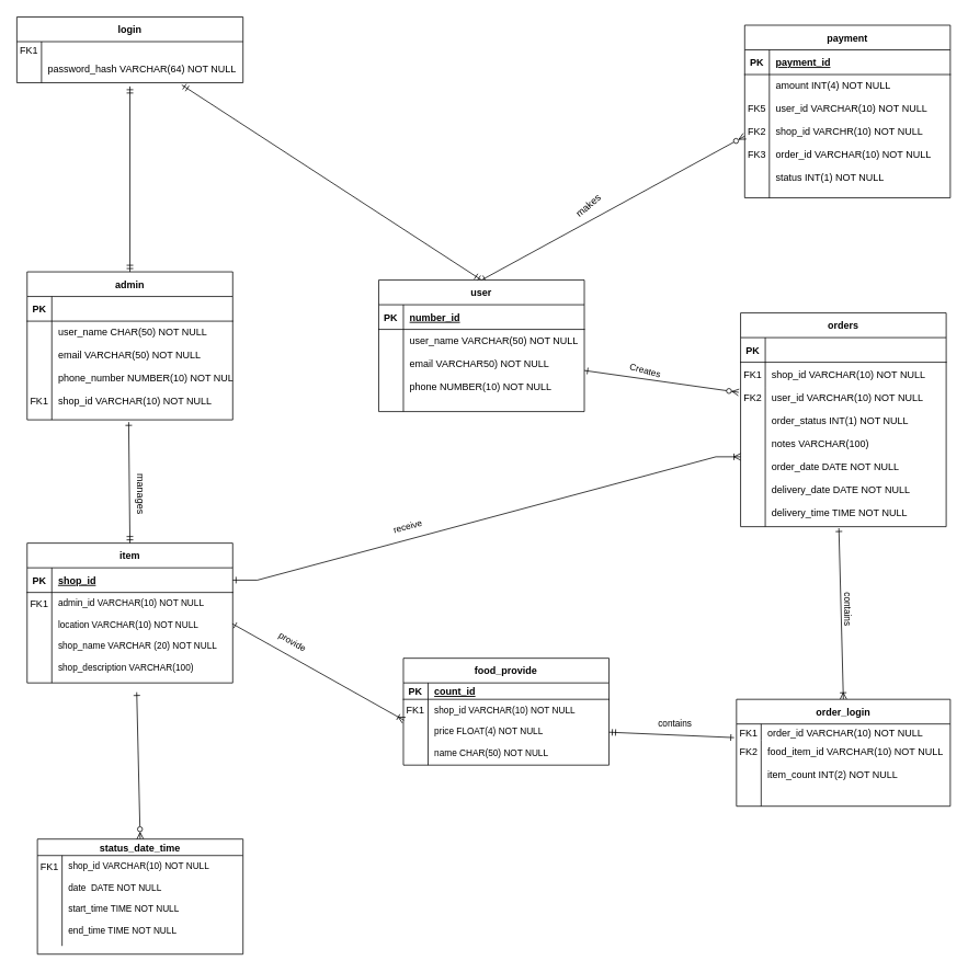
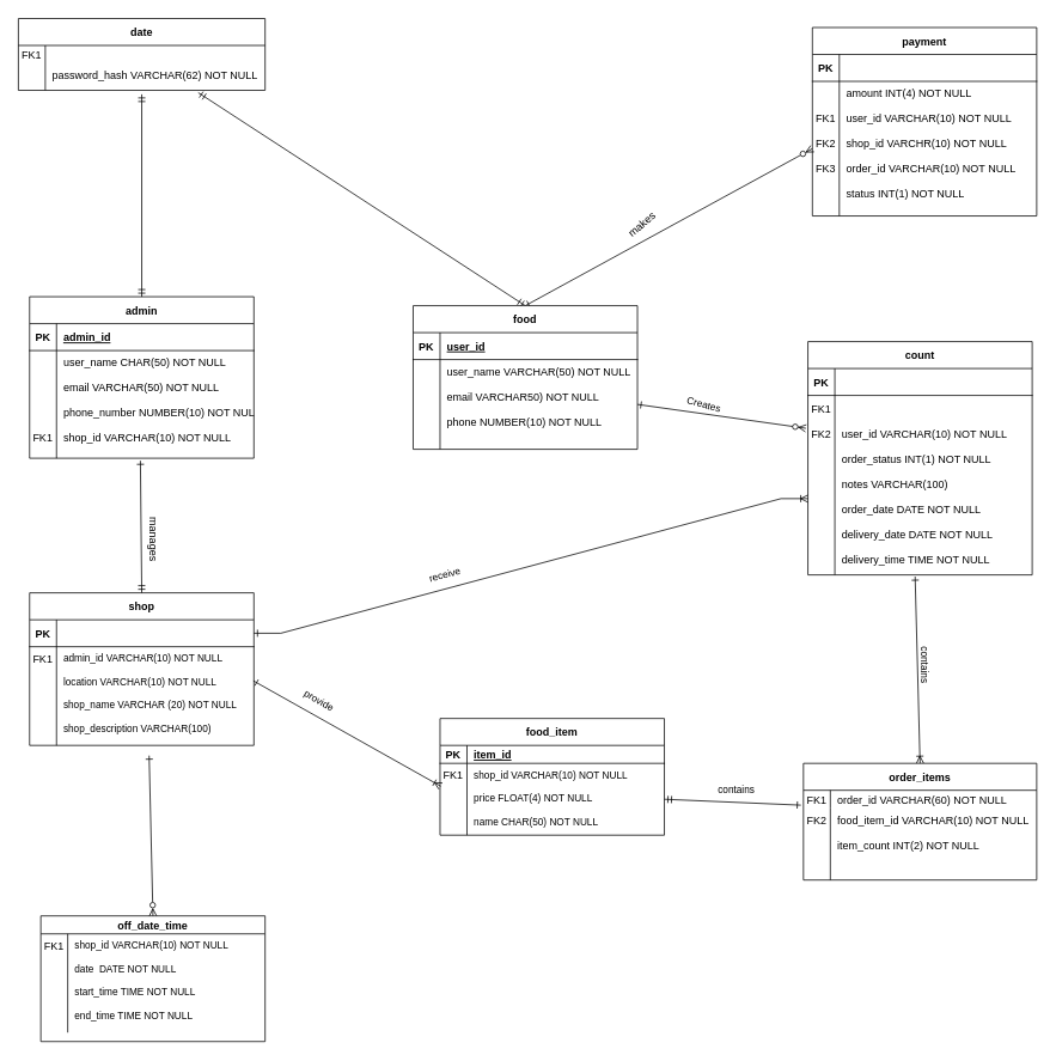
- <mxCell id="60" value="login" style="shape=table;startSize=30;container=1;collapsible=1;childLayout=tableLayout;fixedRows=1;rowLines=0;fontStyle=1;align=center;resizeLast=1;" vertex="1" parent="1"><mxGeometry x="20" y="20" width="275" height="80" as="geometry"><mxRectangle x="-352.5" y="-100" width="60" height="30" as="alternateBounds" /></mxGeometry></mxCell>
+ <mxCell id="60" value="date" style="shape=table;startSize=30;container=1;collapsible=1;childLayout=tableLayout;fixedRows=1;rowLines=0;fontStyle=1;align=center;resizeLast=1;" vertex="1" parent="1"><mxGeometry x="20" y="20" width="275" height="80" as="geometry"><mxRectangle x="-352.5" y="-100" width="60" height="30" as="alternateBounds" /></mxGeometry></mxCell>
- <mxCell id="70" value="payment_id" style="shape=partialRectangle;overflow=hidden;connectable=0;fillColor=none;top=0;left=0;bottom=0;right=0;align=left;spacingLeft=6;fontStyle=5;" vertex="1" parent="68"><mxGeometry x="30" width="220" height="30" as="geometry"><mxRectangle width="220" height="30" as="alternateBounds" /></mxGeometry></mxCell>
- <mxCell id="65" value="password_hash VARCHAR(64) NOT NULL" style="shape=partialRectangle;overflow=hidden;connectable=0;fillColor=none;top=0;left=0;bottom=0;right=0;align=left;spacingLeft=6;verticalAlign=top;" vertex="1" parent="63"><mxGeometry x="30" width="245" height="30" as="geometry"><mxRectangle width="245" height="30" as="alternateBounds" /></mxGeometry></mxCell>
+ <mxCell id="65" value="password_hash VARCHAR(62) NOT NULL" style="shape=partialRectangle;overflow=hidden;connectable=0;fillColor=none;top=0;left=0;bottom=0;right=0;align=left;spacingLeft=6;verticalAlign=top;" vertex="1" parent="63"><mxGeometry x="30" width="245" height="30" as="geometry"><mxRectangle width="245" height="30" as="alternateBounds" /></mxGeometry></mxCell>
- <mxCell id="72" value="&#10;&#10;FK5&#10;&#10;FK2&#10;&#10;FK3" style="shape=partialRectangle;overflow=hidden;connectable=0;fillColor=none;top=0;left=0;bottom=0;right=0;verticalAlign=top;" vertex="1" parent="71"><mxGeometry width="30" height="150" as="geometry"><mxRectangle width="30" height="150" as="alternateBounds" /></mxGeometry></mxCell>
+ <mxCell id="72" value="&#10;&#10;FK1&#10;&#10;FK2&#10;&#10;FK3" style="shape=partialRectangle;overflow=hidden;connectable=0;fillColor=none;top=0;left=0;bottom=0;right=0;verticalAlign=top;" vertex="1" parent="71"><mxGeometry width="30" height="150" as="geometry"><mxRectangle width="30" height="150" as="alternateBounds" /></mxGeometry></mxCell>
- <mxCell id="23" value="user" style="shape=table;startSize=30;container=1;collapsible=1;childLayout=tableLayout;fixedRows=1;rowLines=0;fontStyle=1;align=center;resizeLast=1;" parent="1" vertex="1"><mxGeometry x="460" y="340" width="250" height="160" as="geometry"><mxRectangle x="20" y="150" width="60" height="30" as="alternateBounds" /></mxGeometry></mxCell>
+ <mxCell id="23" value="food" style="shape=table;startSize=30;container=1;collapsible=1;childLayout=tableLayout;fixedRows=1;rowLines=0;fontStyle=1;align=center;resizeLast=1;" parent="1" vertex="1"><mxGeometry x="460" y="340" width="250" height="160" as="geometry"><mxRectangle x="20" y="150" width="60" height="30" as="alternateBounds" /></mxGeometry></mxCell>
+ <mxCell id="54" value="admin_id" style="shape=partialRectangle;overflow=hidden;connectable=0;fillColor=none;top=0;left=0;bottom=0;right=0;align=left;spacingLeft=6;fontStyle=5;" vertex="1" parent="52"><mxGeometry x="30" width="220" height="30" as="geometry"><mxRectangle width="220" height="30" as="alternateBounds" /></mxGeometry></mxCell>
- <mxCell id="26" value="number_id" style="shape=partialRectangle;overflow=hidden;connectable=0;fillColor=none;top=0;left=0;bottom=0;right=0;align=left;spacingLeft=6;fontStyle=5;" parent="24" vertex="1"><mxGeometry x="30" width="220" height="30" as="geometry"><mxRectangle width="220" height="30" as="alternateBounds" /></mxGeometry></mxCell>
+ <mxCell id="26" value="user_id" style="shape=partialRectangle;overflow=hidden;connectable=0;fillColor=none;top=0;left=0;bottom=0;right=0;align=left;spacingLeft=6;fontStyle=5;" parent="24" vertex="1"><mxGeometry x="30" width="220" height="30" as="geometry"><mxRectangle width="220" height="30" as="alternateBounds" /></mxGeometry></mxCell>
- <mxCell id="5" value="orders" style="shape=table;startSize=30;container=1;collapsible=1;childLayout=tableLayout;fixedRows=1;rowLines=0;fontStyle=1;align=center;resizeLast=1;" parent="1" vertex="1"><mxGeometry x="900" y="380" width="250" height="260" as="geometry"><mxRectangle x="450" y="120" width="70" height="30" as="alternateBounds" /></mxGeometry></mxCell>
+ <mxCell id="5" value="count" style="shape=table;startSize=30;container=1;collapsible=1;childLayout=tableLayout;fixedRows=1;rowLines=0;fontStyle=1;align=center;resizeLast=1;" parent="1" vertex="1"><mxGeometry x="900" y="380" width="250" height="260" as="geometry"><mxRectangle x="450" y="120" width="70" height="30" as="alternateBounds" /></mxGeometry></mxCell>
- <mxCell id="10" value="shop_id VARCHAR(10) NOT NULL" style="shape=partialRectangle;overflow=hidden;connectable=0;fillColor=none;top=0;left=0;bottom=0;right=0;align=left;spacingLeft=6;" parent="8" vertex="1"><mxGeometry x="30" width="220" height="30" as="geometry"><mxRectangle width="220" height="30" as="alternateBounds" /></mxGeometry></mxCell>
- <mxCell id="41" value="item" style="shape=table;startSize=30;container=1;collapsible=1;childLayout=tableLayout;fixedRows=1;rowLines=0;fontStyle=1;align=center;resizeLast=1;" vertex="1" parent="1"><mxGeometry x="32.5" y="660" width="250" height="170" as="geometry" /></mxCell>
+ <mxCell id="41" value="shop" style="shape=table;startSize=30;container=1;collapsible=1;childLayout=tableLayout;fixedRows=1;rowLines=0;fontStyle=1;align=center;resizeLast=1;" vertex="1" parent="1"><mxGeometry x="32.5" y="660" width="250" height="170" as="geometry" /></mxCell>
- <mxCell id="44" value="shop_id" style="shape=partialRectangle;overflow=hidden;connectable=0;fillColor=none;top=0;left=0;bottom=0;right=0;align=left;spacingLeft=6;fontStyle=5;" vertex="1" parent="42"><mxGeometry x="30" width="220" height="30" as="geometry"><mxRectangle width="220" height="30" as="alternateBounds" /></mxGeometry></mxCell>
- <mxCell id="32" value="food_provide" style="shape=table;startSize=30;container=1;collapsible=1;childLayout=tableLayout;fixedRows=1;rowLines=0;fontStyle=1;align=center;resizeLast=1;" vertex="1" parent="1"><mxGeometry y="800" width="250" height="130" as="geometry" x="490" /></mxCell>
+ <mxCell id="32" value="food_item" style="shape=table;startSize=30;container=1;collapsible=1;childLayout=tableLayout;fixedRows=1;rowLines=0;fontStyle=1;align=center;resizeLast=1;" vertex="1" parent="1"><mxGeometry y="800" width="250" height="130" as="geometry" x="490" /></mxCell>
- <mxCell id="35" value="count_id" style="shape=partialRectangle;overflow=hidden;connectable=0;fillColor=none;top=0;left=0;bottom=0;right=0;align=left;spacingLeft=6;fontStyle=5;" vertex="1" parent="33"><mxGeometry x="30" width="220" height="20" as="geometry"><mxRectangle width="220" height="20" as="alternateBounds" /></mxGeometry></mxCell>
+ <mxCell id="35" value="item_id" style="shape=partialRectangle;overflow=hidden;connectable=0;fillColor=none;top=0;left=0;bottom=0;right=0;align=left;spacingLeft=6;fontStyle=5;" vertex="1" parent="33"><mxGeometry x="30" width="220" height="20" as="geometry"><mxRectangle width="220" height="20" as="alternateBounds" /></mxGeometry></mxCell>
- <mxCell id="14" value="order_login" style="shape=table;startSize=30;container=1;collapsible=1;childLayout=tableLayout;fixedRows=1;rowLines=0;fontStyle=1;align=center;resizeLast=1;" parent="1" vertex="1"><mxGeometry x="895" y="850" width="260" height="130" as="geometry" /></mxCell>
+ <mxCell id="14" value="order_items" style="shape=table;startSize=30;container=1;collapsible=1;childLayout=tableLayout;fixedRows=1;rowLines=0;fontStyle=1;align=center;resizeLast=1;" parent="1" vertex="1"><mxGeometry x="895" y="850" width="260" height="130" as="geometry" /></mxCell>
- <mxCell id="17" value="order_id VARCHAR(10) NOT NULL" style="shape=partialRectangle;overflow=hidden;connectable=0;fillColor=none;top=0;left=0;bottom=0;right=0;align=left;spacingLeft=6;" parent="15" vertex="1"><mxGeometry x="30" width="230" height="20" as="geometry"><mxRectangle width="230" height="20" as="alternateBounds" /></mxGeometry></mxCell>
+ <mxCell id="17" value="order_id VARCHAR(60) NOT NULL" style="shape=partialRectangle;overflow=hidden;connectable=0;fillColor=none;top=0;left=0;bottom=0;right=0;align=left;spacingLeft=6;" parent="15" vertex="1"><mxGeometry x="30" width="230" height="20" as="geometry"><mxRectangle width="230" height="20" as="alternateBounds" /></mxGeometry></mxCell>
- <mxCell id="75" value="status_date_time" style="shape=table;startSize=20;container=1;collapsible=1;childLayout=tableLayout;fixedRows=1;rowLines=0;fontStyle=1;align=center;resizeLast=1;" vertex="1" parent="1"><mxGeometry x="45" y="1020" width="250" height="140" as="geometry" /></mxCell>
+ <mxCell id="75" value="off_date_time" style="shape=table;startSize=20;container=1;collapsible=1;childLayout=tableLayout;fixedRows=1;rowLines=0;fontStyle=1;align=center;resizeLast=1;" vertex="1" parent="1"><mxGeometry x="45" y="1020" width="250" height="140" as="geometry" /></mxCell>
